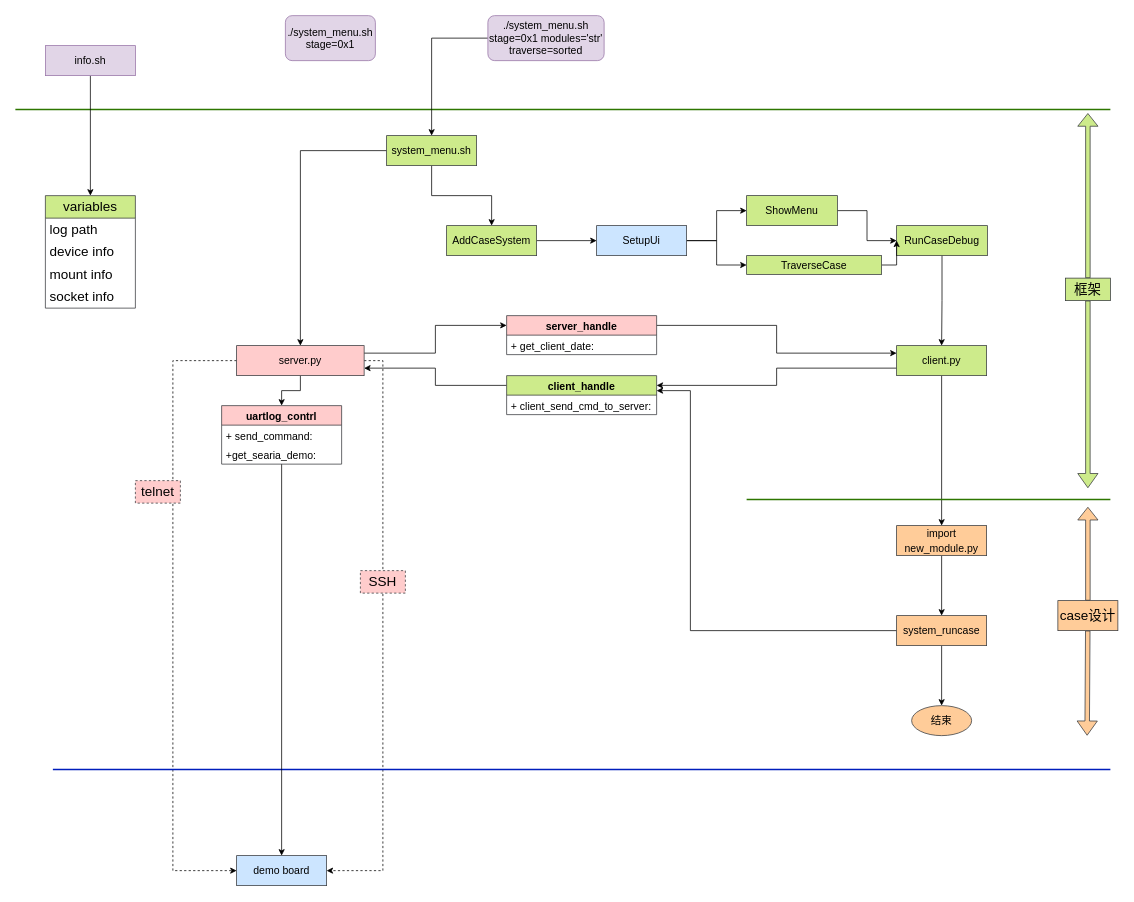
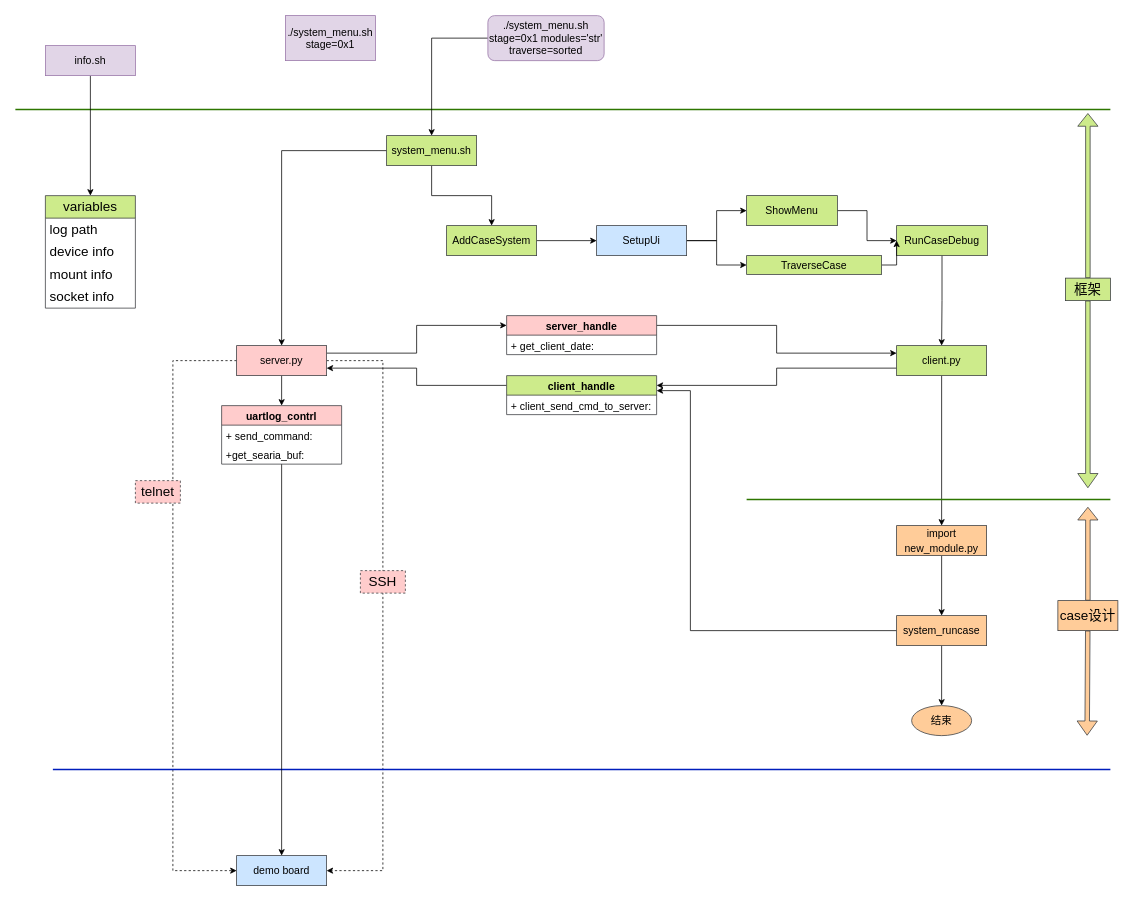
- <mxCell id="2" value="./system_menu.sh stage=0x1" style="rounded=1;whiteSpace=wrap;html=1;labelBackgroundColor=none;fontSize=14;fillColor=#e1d5e7;strokeColor=#9673a6;" parent="1" vertex="1"><mxGeometry x="380" y="20" width="120" height="60" as="geometry" /></mxCell>
+ <mxCell id="2" value="./system_menu.sh stage=0x1" style="whiteSpace=wrap;html=1;labelBackgroundColor=none;fontSize=14;fillColor=#e1d5e7;strokeColor=#9673a6;rounded=0;" parent="1" vertex="1"><mxGeometry x="380" y="20" width="120" height="60" as="geometry" /></mxCell>
- <mxCell id="10" value="&lt;div style=&quot;line-height: 19px;&quot;&gt;server.py&lt;/div&gt;" style="rounded=0;whiteSpace=wrap;html=1;labelBackgroundColor=none;fontSize=14;fillColor=#ffcccc;strokeColor=#36393d;" parent="1" vertex="1"><mxGeometry x="315" y="460" width="170" height="40" as="geometry" /></mxCell>
+ <mxCell id="10" value="&lt;div style=&quot;line-height: 19px;&quot;&gt;server.py&lt;/div&gt;" style="rounded=0;whiteSpace=wrap;html=1;labelBackgroundColor=none;fontSize=14;fillColor=#ffcccc;strokeColor=#36393d;" parent="1" vertex="1"><mxGeometry x="315" y="460" width="120" height="40" as="geometry" /></mxCell>
- <mxCell id="43" value="+get_searia_demo: " style="text;strokeColor=none;fillColor=none;align=left;verticalAlign=top;spacingLeft=4;spacingRight=4;overflow=hidden;rotatable=0;points=[[0,0.5],[1,0.5]];portConstraint=eastwest;fontSize=14;fontFamily=Helvetica;fontColor=#000000;" parent="41" vertex="1"><mxGeometry y="52" width="160" height="26" as="geometry" /></mxCell>
+ <mxCell id="43" value="+get_searia_buf: " style="text;strokeColor=none;fillColor=none;align=left;verticalAlign=top;spacingLeft=4;spacingRight=4;overflow=hidden;rotatable=0;points=[[0,0.5],[1,0.5]];portConstraint=eastwest;fontSize=14;fontFamily=Helvetica;fontColor=#000000;" parent="41" vertex="1"><mxGeometry y="52" width="160" height="26" as="geometry" /></mxCell>
